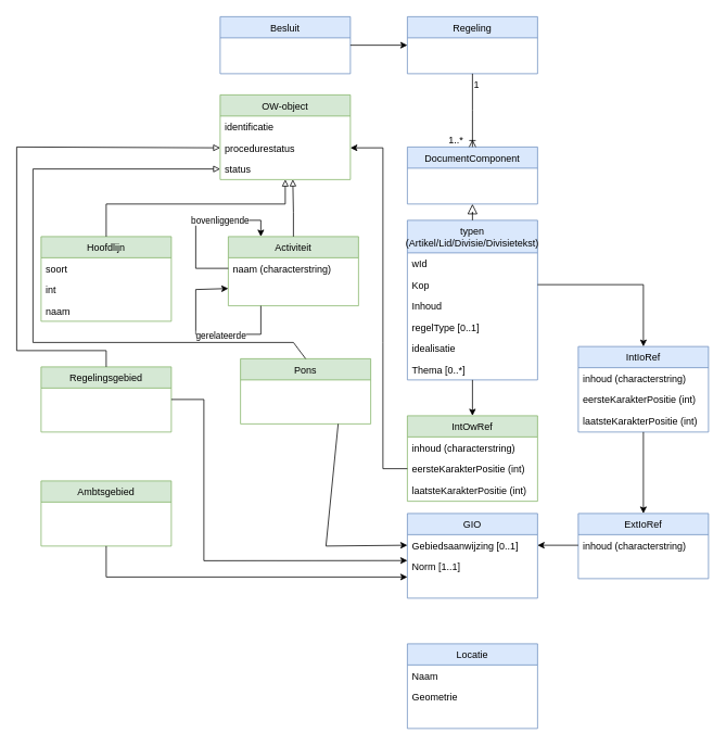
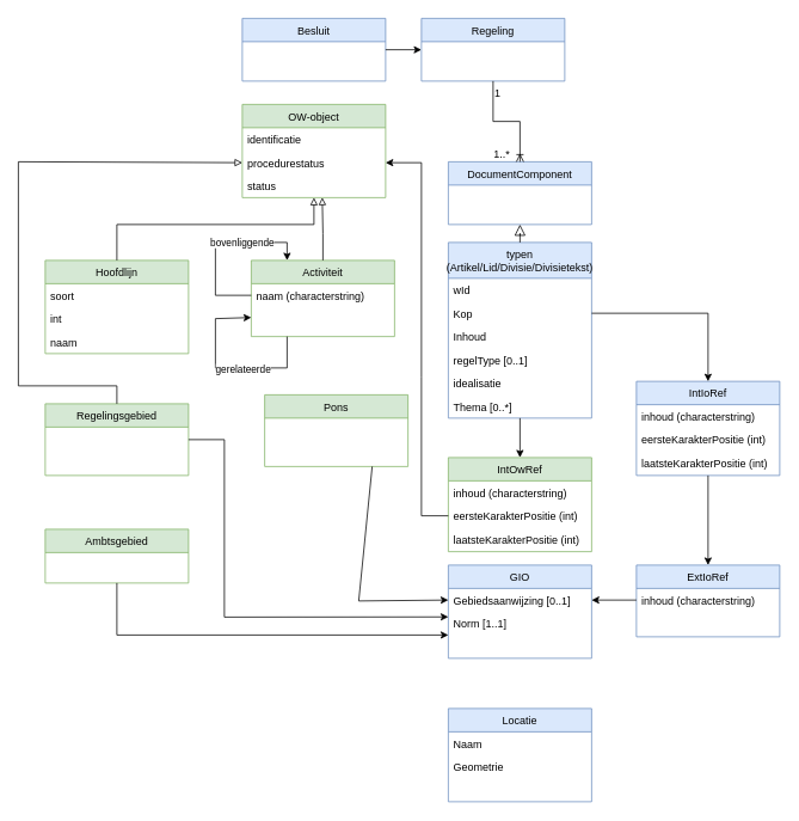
- <mxCell id="2" value="Regeling" style="swimlane;fontStyle=0;align=center;verticalAlign=top;childLayout=stackLayout;horizontal=1;startSize=26;horizontalStack=0;resizeParent=1;resizeLast=0;collapsible=1;marginBottom=0;rounded=0;shadow=0;strokeWidth=1;fillColor=#dae8fc;strokeColor=#6c8ebf;" parent="1" vertex="1"><mxGeometry x="500" y="20" width="160" height="70" as="geometry"><mxRectangle x="130" y="380" width="160" height="26" as="alternateBounds" /></mxGeometry></mxCell>
+ <mxCell id="2" value="Regeling" style="swimlane;fontStyle=0;align=center;verticalAlign=top;childLayout=stackLayout;horizontal=1;startSize=26;horizontalStack=0;resizeParent=1;resizeLast=0;collapsible=1;marginBottom=0;rounded=0;shadow=0;strokeWidth=1;fillColor=#dae8fc;strokeColor=#6c8ebf;" parent="1" vertex="1"><mxGeometry x="470" y="20" width="160" height="70" as="geometry"><mxRectangle x="130" y="380" width="160" height="26" as="alternateBounds" /></mxGeometry></mxCell>
- <mxCell id="51" value="" style="endArrow=block;html=1;rounded=0;exitX=0.5;exitY=0;exitDx=0;exitDy=0;entryX=0;entryY=0.5;entryDx=0;entryDy=0;endFill=0;" edge="1" parent="1" source="43" target="42"><mxGeometry width="50" height="50" relative="1" as="geometry"><mxPoint x="310" y="630" as="sourcePoint" /><mxPoint x="360" y="580" as="targetPoint" /><Array as="points"><mxPoint x="360" y="420" /><mxPoint x="40" y="420" /><mxPoint x="40" y="207" /></Array></mxGeometry></mxCell>
- <mxCell id="60" value="Ambtsgebied" style="swimlane;fontStyle=0;align=center;verticalAlign=top;childLayout=stackLayout;horizontal=1;startSize=26;horizontalStack=0;resizeParent=1;resizeLast=0;collapsible=1;marginBottom=0;rounded=0;shadow=0;strokeWidth=1;fillColor=#d5e8d4;strokeColor=#82b366;" vertex="1" parent="1"><mxGeometry x="50" y="590" width="160" height="80" as="geometry"><mxRectangle x="550" y="140" width="160" height="26" as="alternateBounds" /></mxGeometry></mxCell>
+ <mxCell id="60" value="Ambtsgebied" style="swimlane;fontStyle=0;align=center;verticalAlign=top;childLayout=stackLayout;horizontal=1;startSize=26;horizontalStack=0;resizeParent=1;resizeLast=0;collapsible=1;marginBottom=0;rounded=0;shadow=0;strokeWidth=1;fillColor=#d5e8d4;strokeColor=#82b366;" vertex="1" parent="1"><mxGeometry x="50" y="590" width="160" height="60" as="geometry"><mxRectangle x="550" y="140" width="160" height="26" as="alternateBounds" /></mxGeometry></mxCell>
